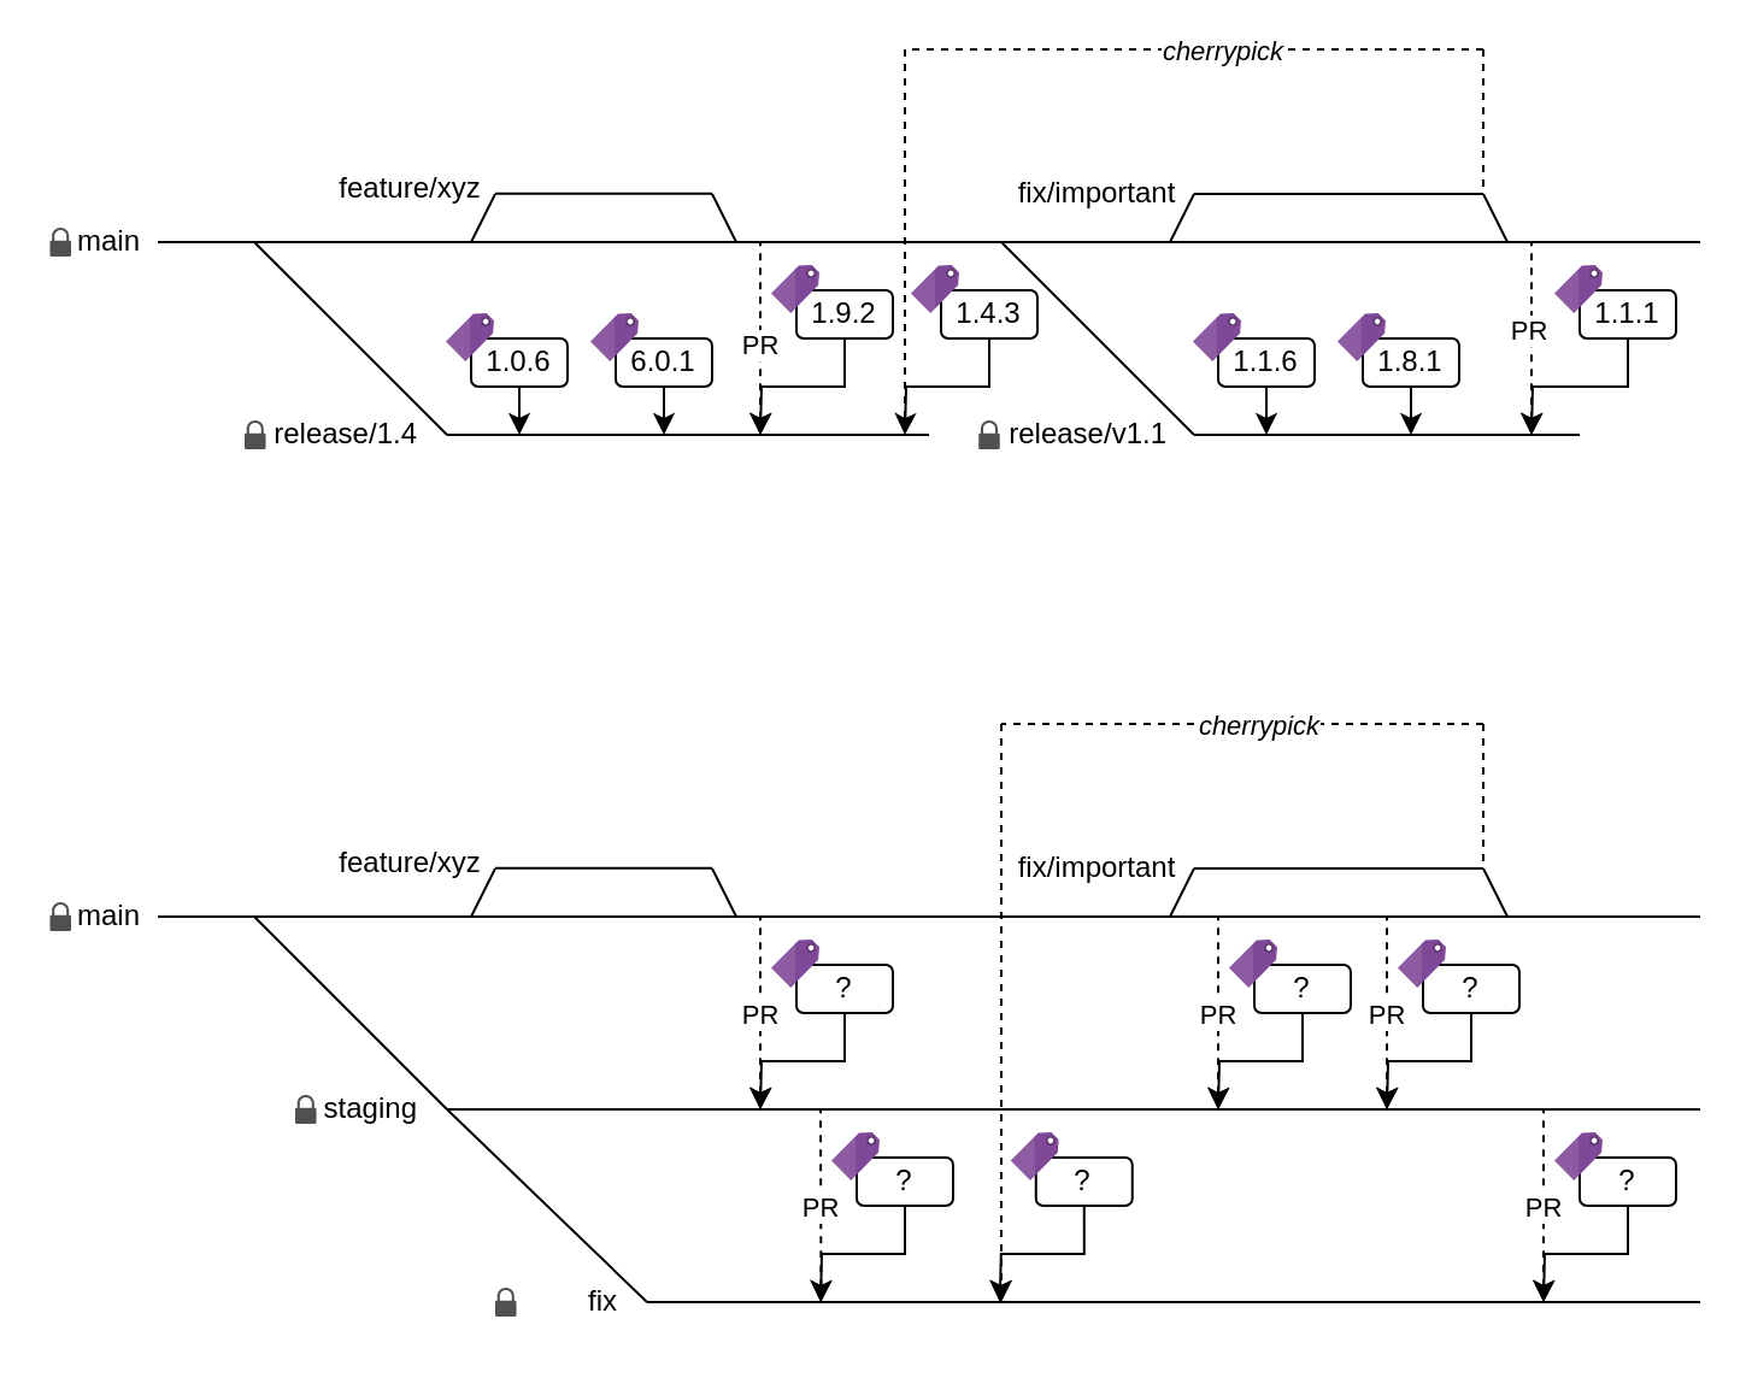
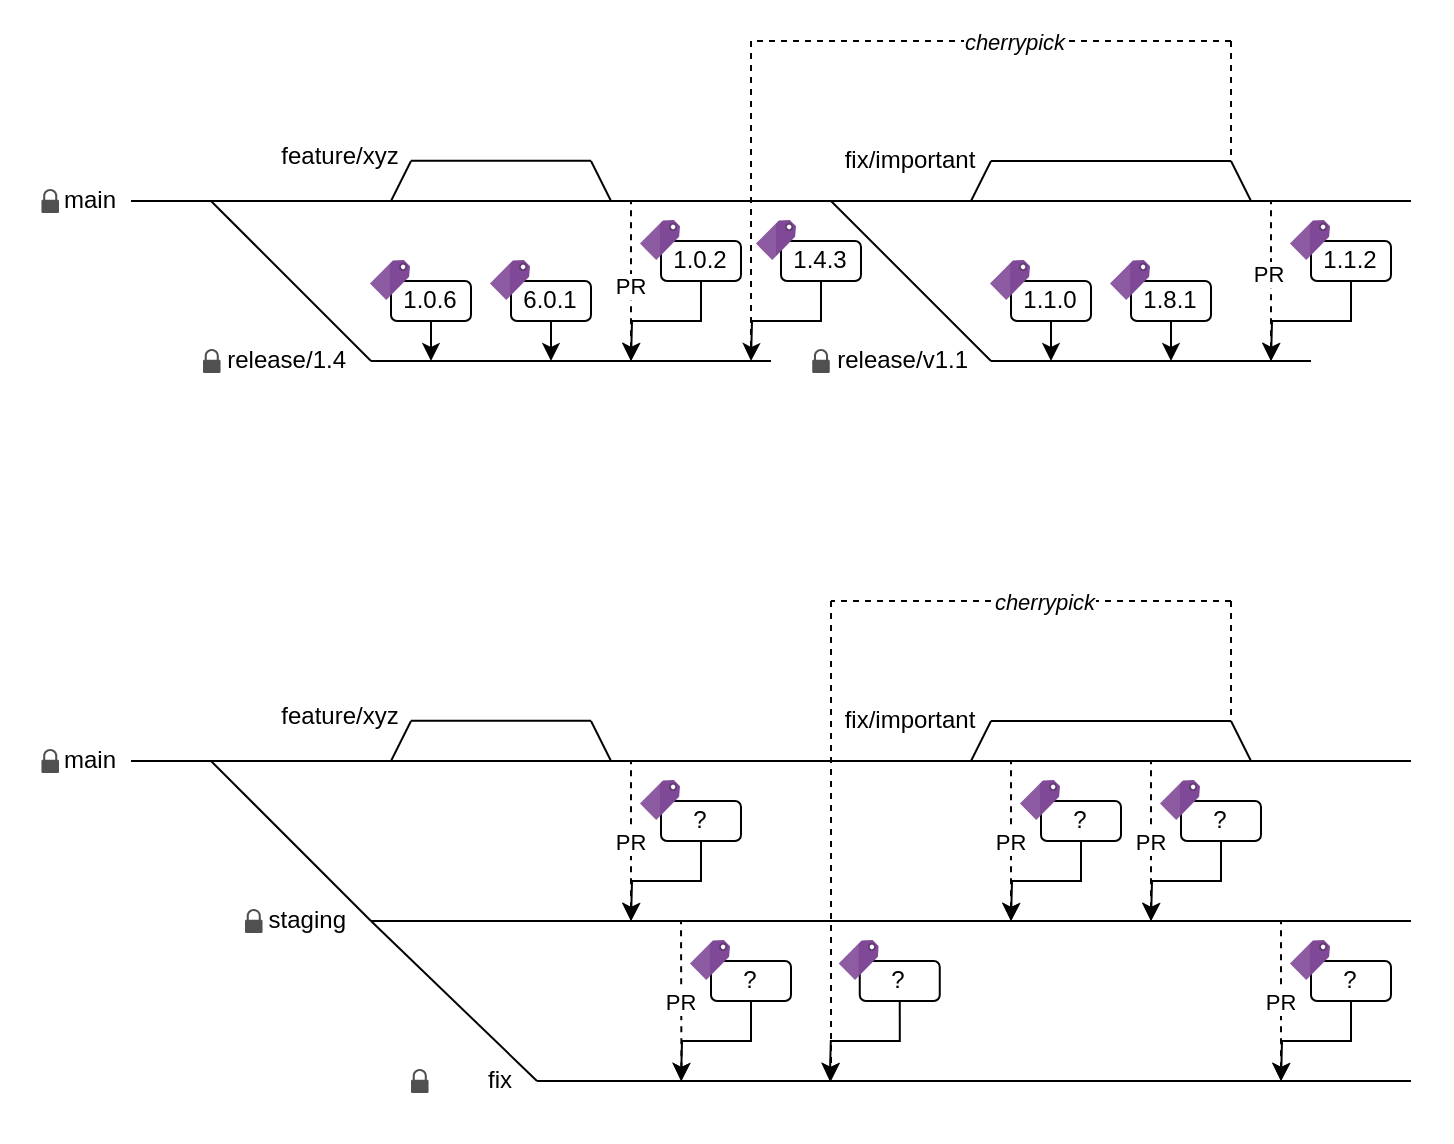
- <mxCell id="15" value="1.9.2" style="rounded=1;whiteSpace=wrap;html=1;" parent="1" vertex="1"><mxGeometry x="330" y="120" width="40" height="20" as="geometry" /></mxCell>
+ <mxCell id="15" value="1.0.2" style="rounded=1;whiteSpace=wrap;html=1;" parent="1" vertex="1"><mxGeometry x="330" y="120" width="40" height="20" as="geometry" /></mxCell>
- <mxCell id="21" value="1.1.1" style="rounded=1;whiteSpace=wrap;html=1;" parent="1" vertex="1"><mxGeometry x="655" y="120" width="40" height="20" as="geometry" /></mxCell>
+ <mxCell id="21" value="1.1.2" style="rounded=1;whiteSpace=wrap;html=1;" parent="1" vertex="1"><mxGeometry x="655" y="120" width="40" height="20" as="geometry" /></mxCell>
- <mxCell id="17" value="1.1.6" style="rounded=1;whiteSpace=wrap;html=1;" parent="1" vertex="1"><mxGeometry x="505" y="140" width="40" height="20" as="geometry" /></mxCell>
+ <mxCell id="17" value="1.1.0" style="rounded=1;whiteSpace=wrap;html=1;" parent="1" vertex="1"><mxGeometry x="505" y="140" width="40" height="20" as="geometry" /></mxCell>
